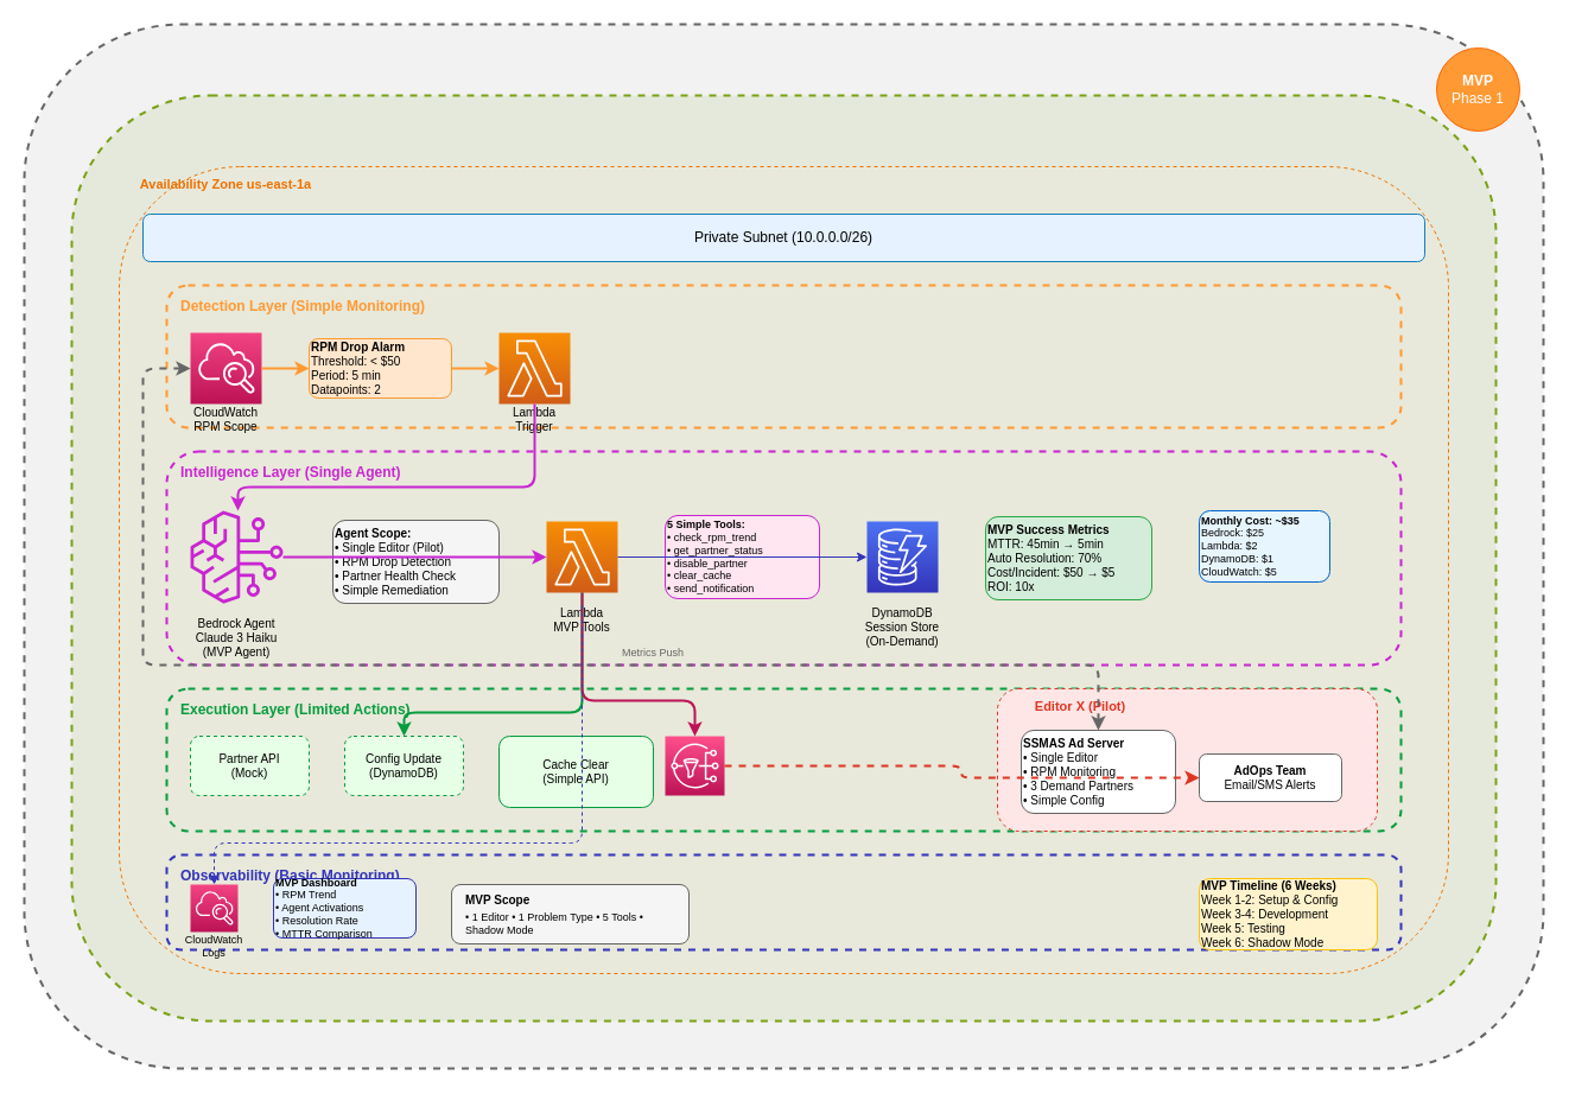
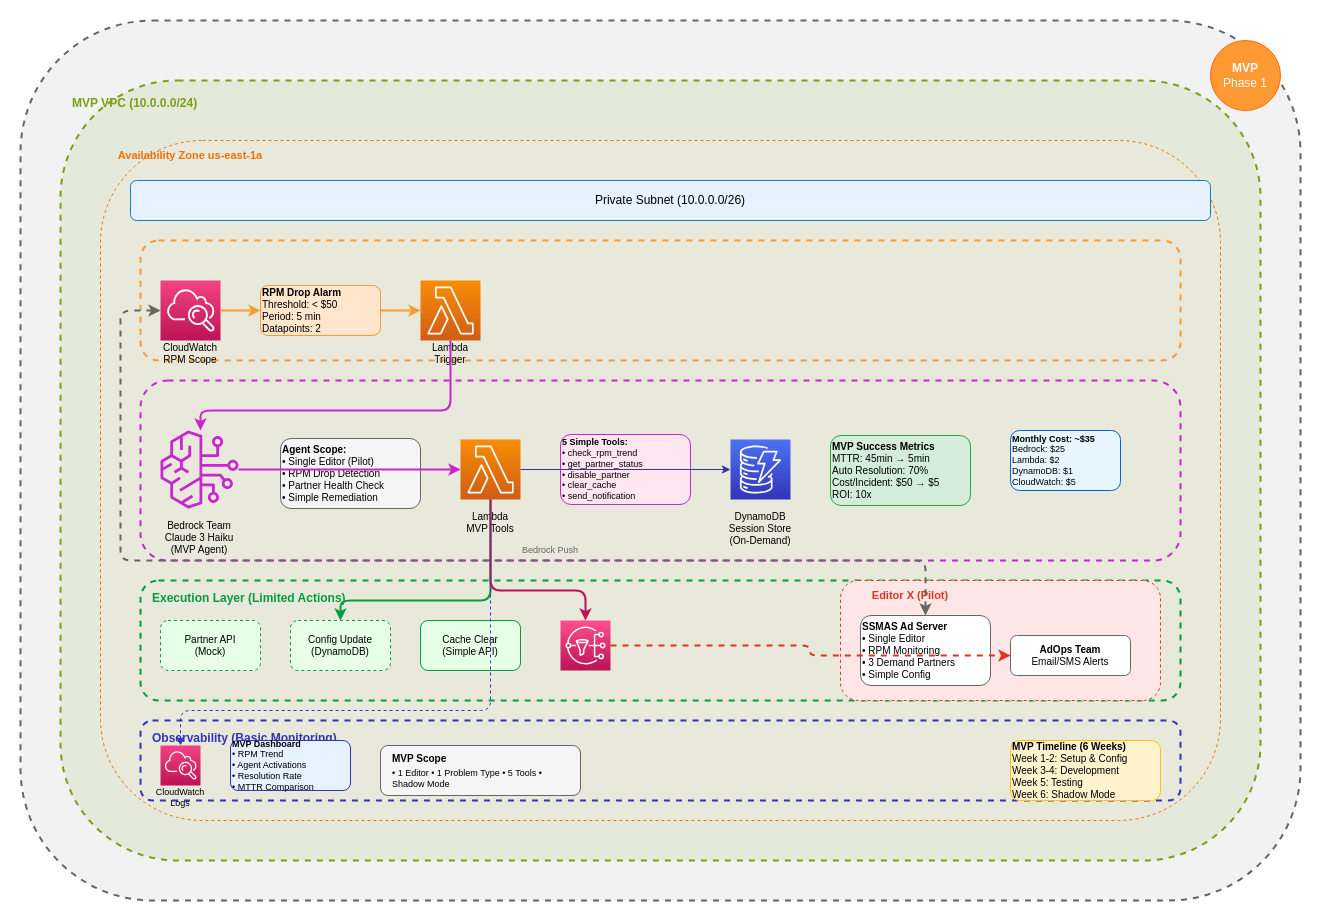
+ <mxCell id="5" value="&lt;b&gt;MVP VPC (10.0.0.0/24)&lt;/b&gt;" style="text;html=1;strokeColor=none;fillColor=none;align=left;verticalAlign=middle;whiteSpace=wrap;rounded=0;fontSize=12;fontColor=#7AA116;" vertex="1" parent="1"><mxGeometry x="70" y="90" width="180" height="25" as="geometry" /></mxCell>
- <mxCell id="8" value="Private Subnet (10.0.0.0/26)" style="rounded=1;whiteSpace=wrap;html=1;fillColor=#E6F2FF;strokeColor=#147EBA;strokeWidth=1;" vertex="1" parent="1"><mxGeometry x="120" y="180" width="1080" height="40" as="geometry" /></mxCell>
+ <mxCell id="8" value="Private Subnet (10.0.0.0/26)" style="rounded=1;whiteSpace=wrap;html=1;fillColor=#E6F2FF;strokeColor=#147EBA;strokeWidth=1;" vertex="1" parent="1"><mxGeometry x="130" y="180" width="1080" height="40" as="geometry" /></mxCell>
- <mxCell id="10" value="&lt;b&gt;Detection Layer (Simple Monitoring)&lt;/b&gt;" style="text;html=1;strokeColor=none;fillColor=none;align=left;verticalAlign=middle;whiteSpace=wrap;rounded=0;fontSize=12;fontColor=#FF9933;" vertex="1" parent="1"><mxGeometry x="150" y="245" width="250" height="25" as="geometry" /></mxCell>
- <mxCell id="17" value="&lt;b&gt;Intelligence Layer (Single Agent)&lt;/b&gt;" style="text;html=1;strokeColor=none;fillColor=none;align=left;verticalAlign=middle;whiteSpace=wrap;rounded=0;fontSize=12;fontColor=#C925D1;" vertex="1" parent="1"><mxGeometry x="150" y="385" width="250" height="25" as="geometry" /></mxCell>
- <mxCell id="19" value="Bedrock Agent&lt;br&gt;Claude 3 Haiku&lt;br&gt;(MVP Agent)" style="text;html=1;strokeColor=none;fillColor=none;align=center;verticalAlign=top;whiteSpace=wrap;rounded=0;fontSize=10;" vertex="1" parent="1"><mxGeometry x="149" y="513" width="100" height="40" as="geometry" /></mxCell>
+ <mxCell id="19" value="Bedrock Team&lt;br&gt;Claude 3 Haiku&lt;br&gt;(MVP Agent)" style="text;html=1;strokeColor=none;fillColor=none;align=center;verticalAlign=top;whiteSpace=wrap;rounded=0;fontSize=10;" vertex="1" parent="1"><mxGeometry x="149" y="513" width="100" height="40" as="geometry" /></mxCell>
- <mxCell id="51" value="Metrics Push" style="text;html=1;strokeColor=none;fillColor=none;align=center;verticalAlign=middle;whiteSpace=wrap;rounded=0;fontSize=9;fontColor=#666666;" vertex="1" parent="1"><mxGeometry x="510" y="540" width="80" height="20" as="geometry" /></mxCell>
+ <mxCell id="51" value="Bedrock Push" style="text;html=1;strokeColor=none;fillColor=none;align=center;verticalAlign=middle;whiteSpace=wrap;rounded=0;fontSize=9;fontColor=#666666;" vertex="1" parent="1"><mxGeometry x="510" y="540" width="80" height="20" as="geometry" /></mxCell>
- <mxCell id="30" value="Cache Clear&lt;br&gt;(Simple API)" style="rounded=1;whiteSpace=wrap;html=1;fillColor=#E6FFE6;strokeColor=#069C3F;fontSize=10;" vertex="1" parent="1"><mxGeometry x="420" y="620" width="130" height="60" as="geometry" /></mxCell>
+ <mxCell id="30" value="Cache Clear&lt;br&gt;(Simple API)" style="rounded=1;whiteSpace=wrap;html=1;fillColor=#E6FFE6;strokeColor=#069C3F;fontSize=10;" vertex="1" parent="1"><mxGeometry x="420" y="620" width="100" height="50" as="geometry" /></mxCell>
